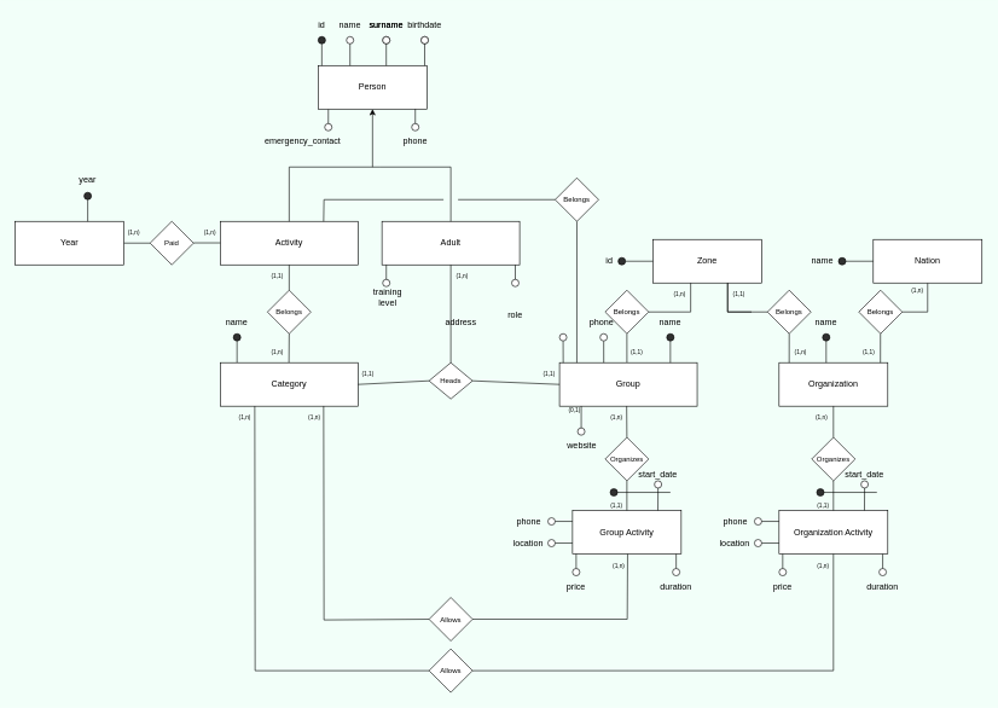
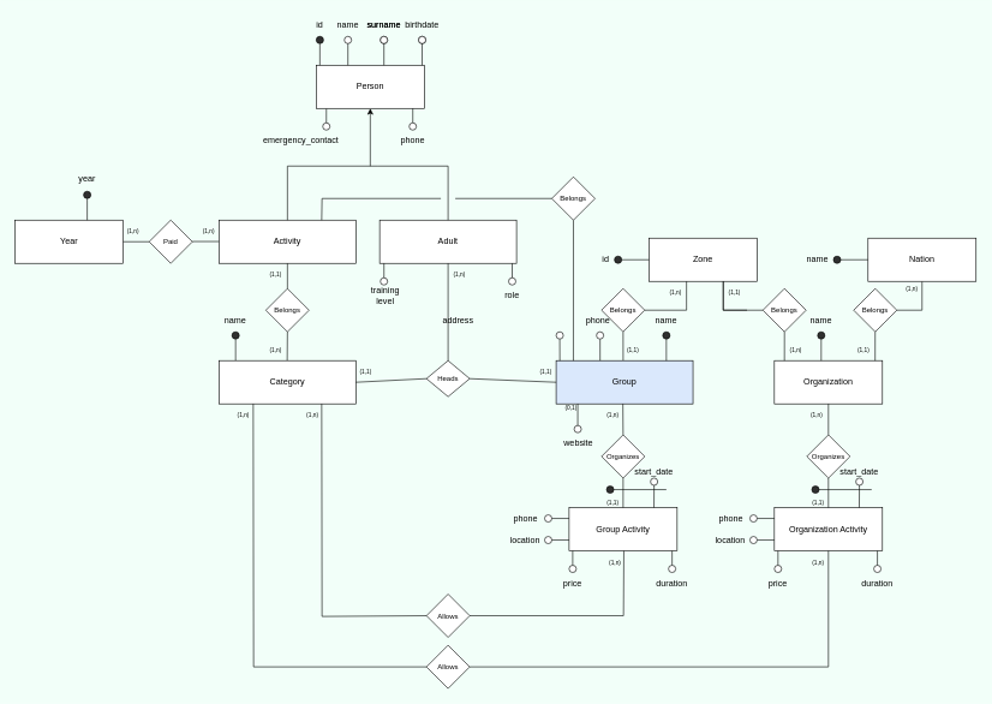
- <mxCell id="20" value="role" style="text;html=1;strokeColor=none;fillColor=none;align=center;verticalAlign=middle;whiteSpace=wrap;rounded=0;" parent="1" vertex="1"><mxGeometry x="680" y="420" width="60" height="30" as="geometry" /></mxCell>
+ <mxCell id="20" value="role" style="text;html=1;strokeColor=none;fillColor=none;align=center;verticalAlign=middle;whiteSpace=wrap;rounded=0;" parent="1" vertex="1"><mxGeometry x="680" y="395" width="60" height="30" as="geometry" /></mxCell>
- <mxCell id="21" value="Group" style="rounded=0;whiteSpace=wrap;html=1;" parent="1" vertex="1"><mxGeometry x="771" y="500" width="190" height="60" as="geometry" /></mxCell>
+ <mxCell id="21" value="Group" style="rounded=0;whiteSpace=wrap;html=1;fillColor=#dae8fc;" parent="1" vertex="1"><mxGeometry x="771" y="500" width="190" height="60" as="geometry" /></mxCell>
